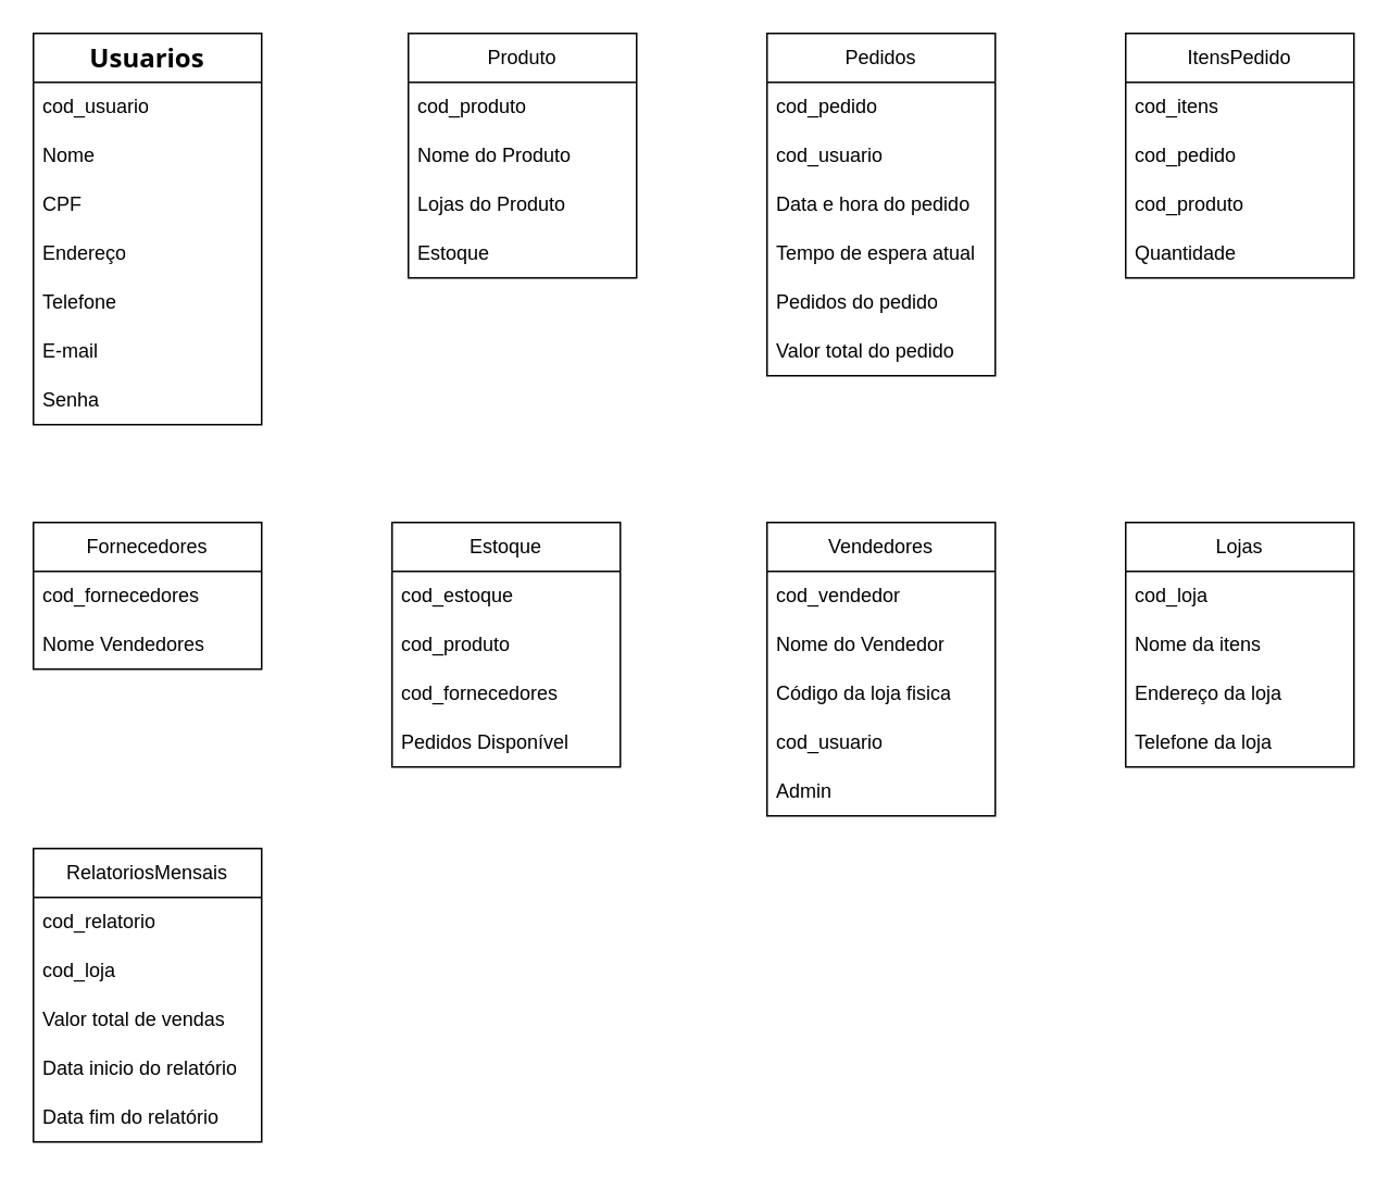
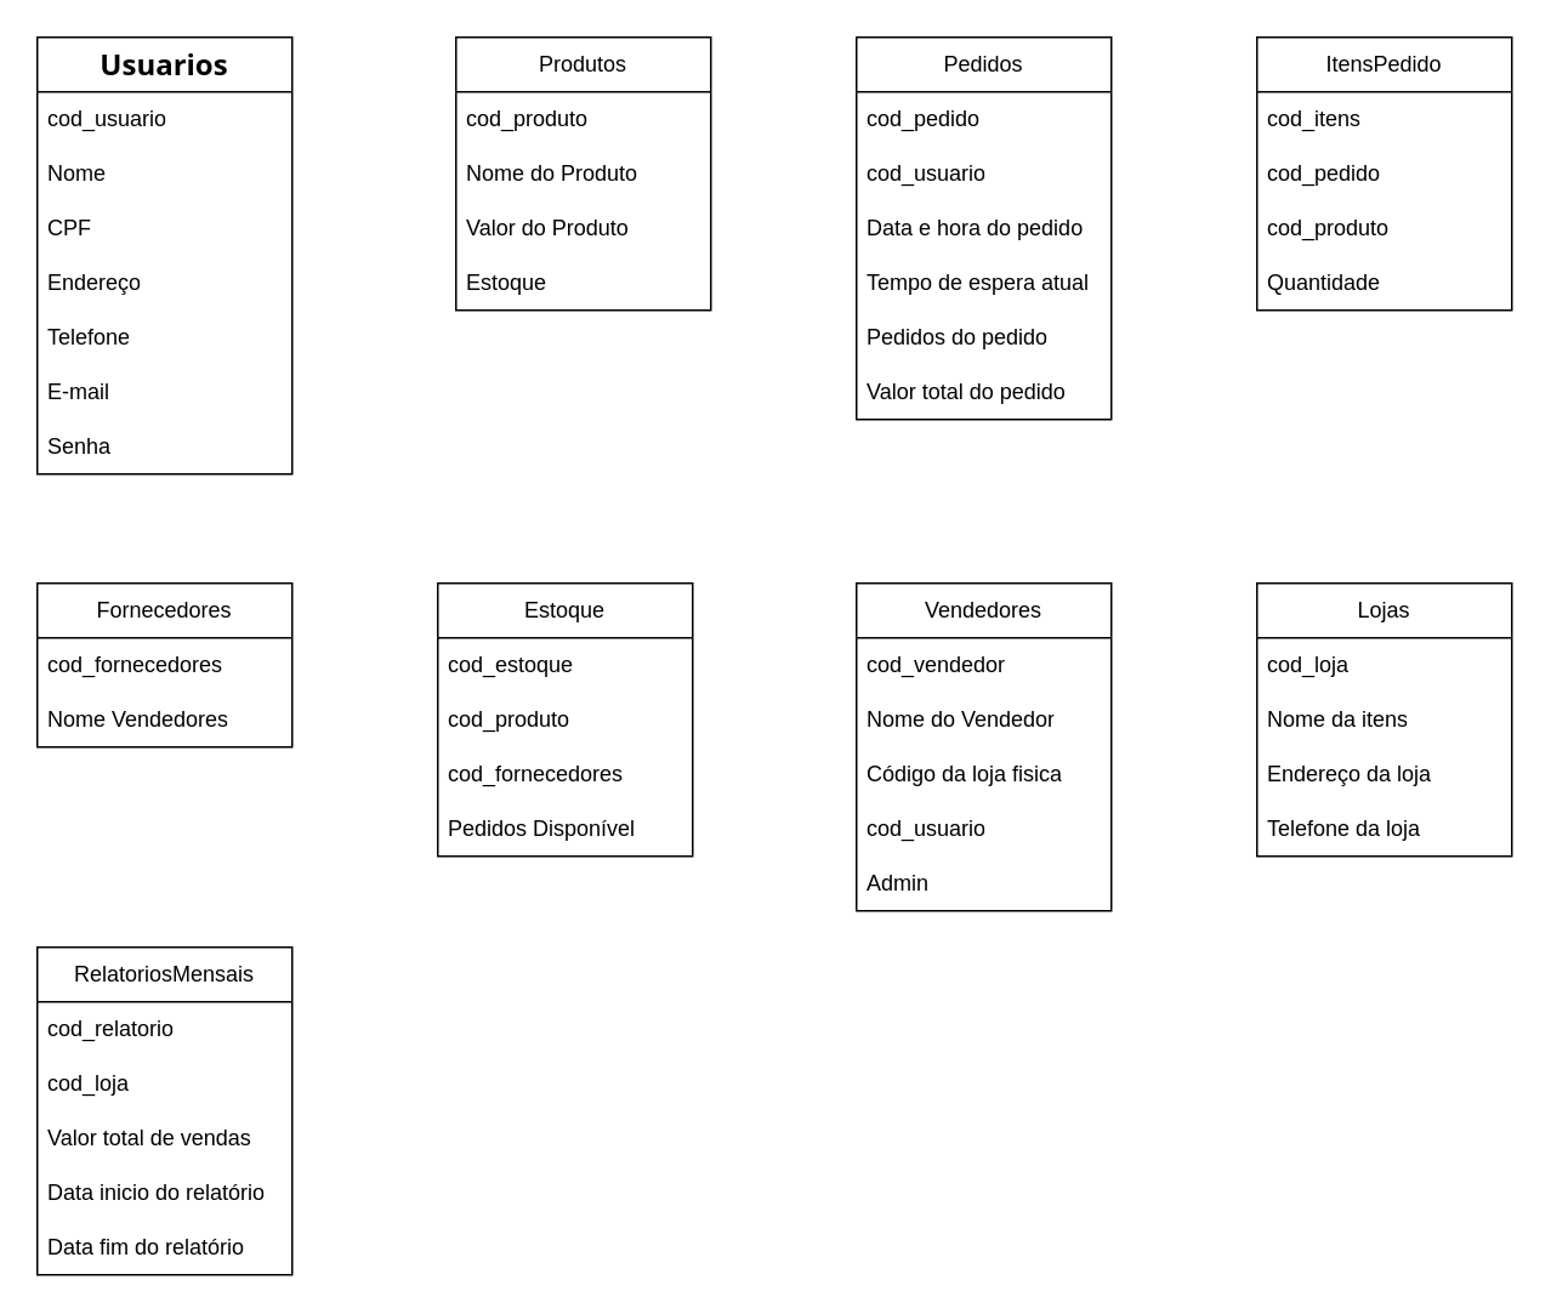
- <mxCell id="10" value="Produto" style="swimlane;fontStyle=0;childLayout=stackLayout;horizontal=1;startSize=30;horizontalStack=0;resizeParent=1;resizeParentMax=0;resizeLast=0;collapsible=1;marginBottom=0;whiteSpace=wrap;html=1;" vertex="1" parent="1"><mxGeometry x="250" y="20" width="140" height="150" as="geometry" /></mxCell>
+ <mxCell id="10" value="Produtos" style="swimlane;fontStyle=0;childLayout=stackLayout;horizontal=1;startSize=30;horizontalStack=0;resizeParent=1;resizeParentMax=0;resizeLast=0;collapsible=1;marginBottom=0;whiteSpace=wrap;html=1;" vertex="1" parent="1"><mxGeometry x="250" y="20" width="140" height="150" as="geometry" /></mxCell>
- <mxCell id="13" value="Lojas do Produto" style="text;strokeColor=none;fillColor=none;align=left;verticalAlign=middle;spacingLeft=4;spacingRight=4;overflow=hidden;points=[[0,0.5],[1,0.5]];portConstraint=eastwest;rotatable=0;whiteSpace=wrap;html=1;" vertex="1" parent="10"><mxGeometry y="90" width="140" height="30" as="geometry" /></mxCell>
+ <mxCell id="13" value="Valor do Produto" style="text;strokeColor=none;fillColor=none;align=left;verticalAlign=middle;spacingLeft=4;spacingRight=4;overflow=hidden;points=[[0,0.5],[1,0.5]];portConstraint=eastwest;rotatable=0;whiteSpace=wrap;html=1;" vertex="1" parent="10"><mxGeometry y="90" width="140" height="30" as="geometry" /></mxCell>
